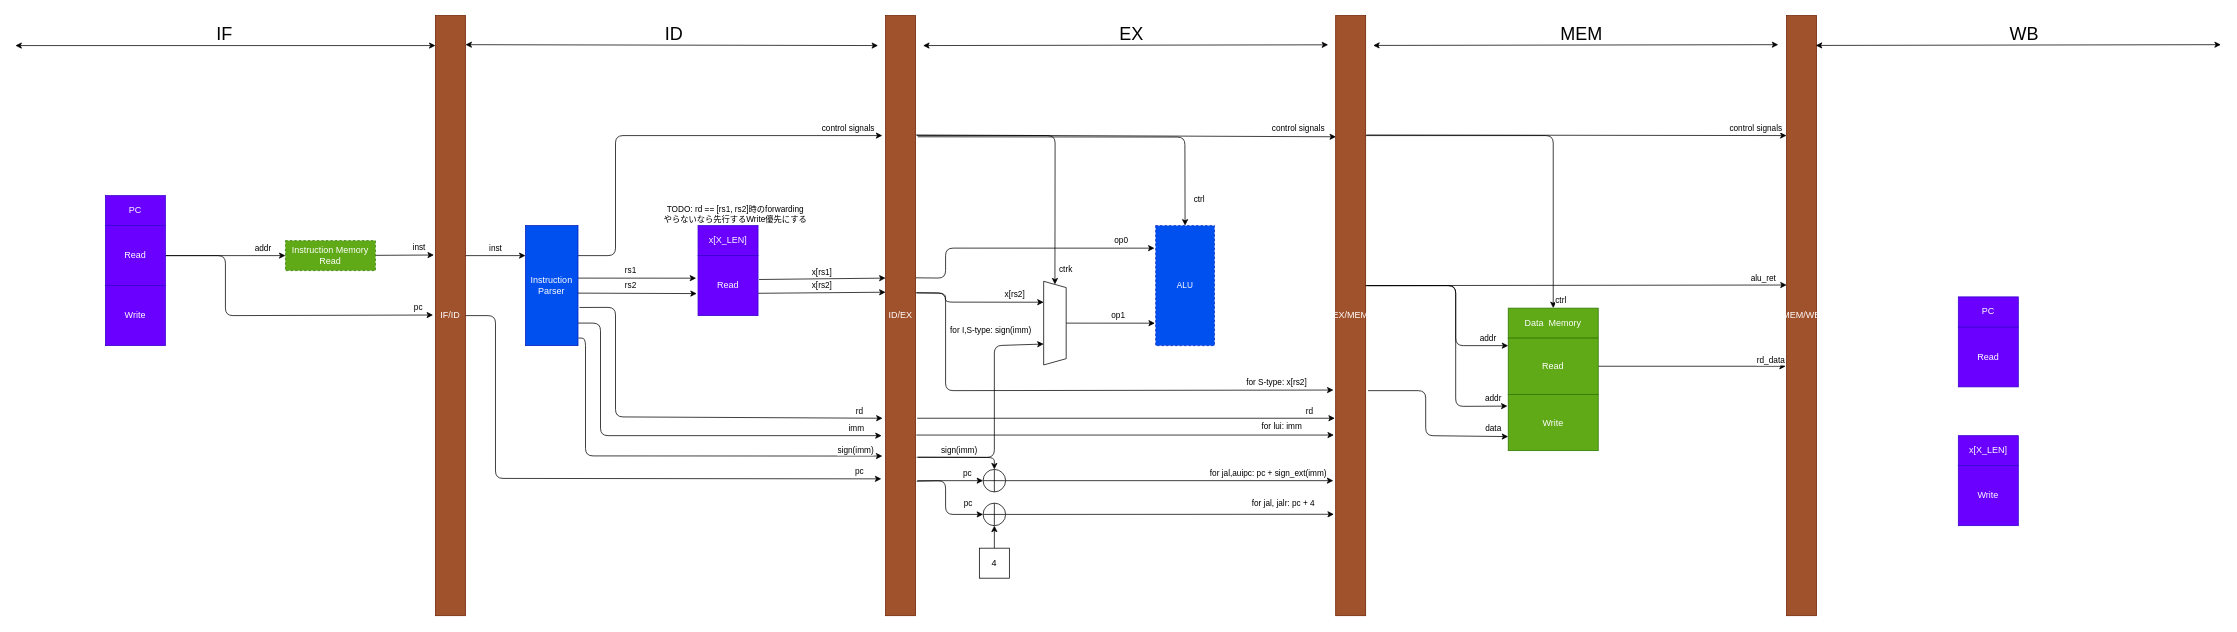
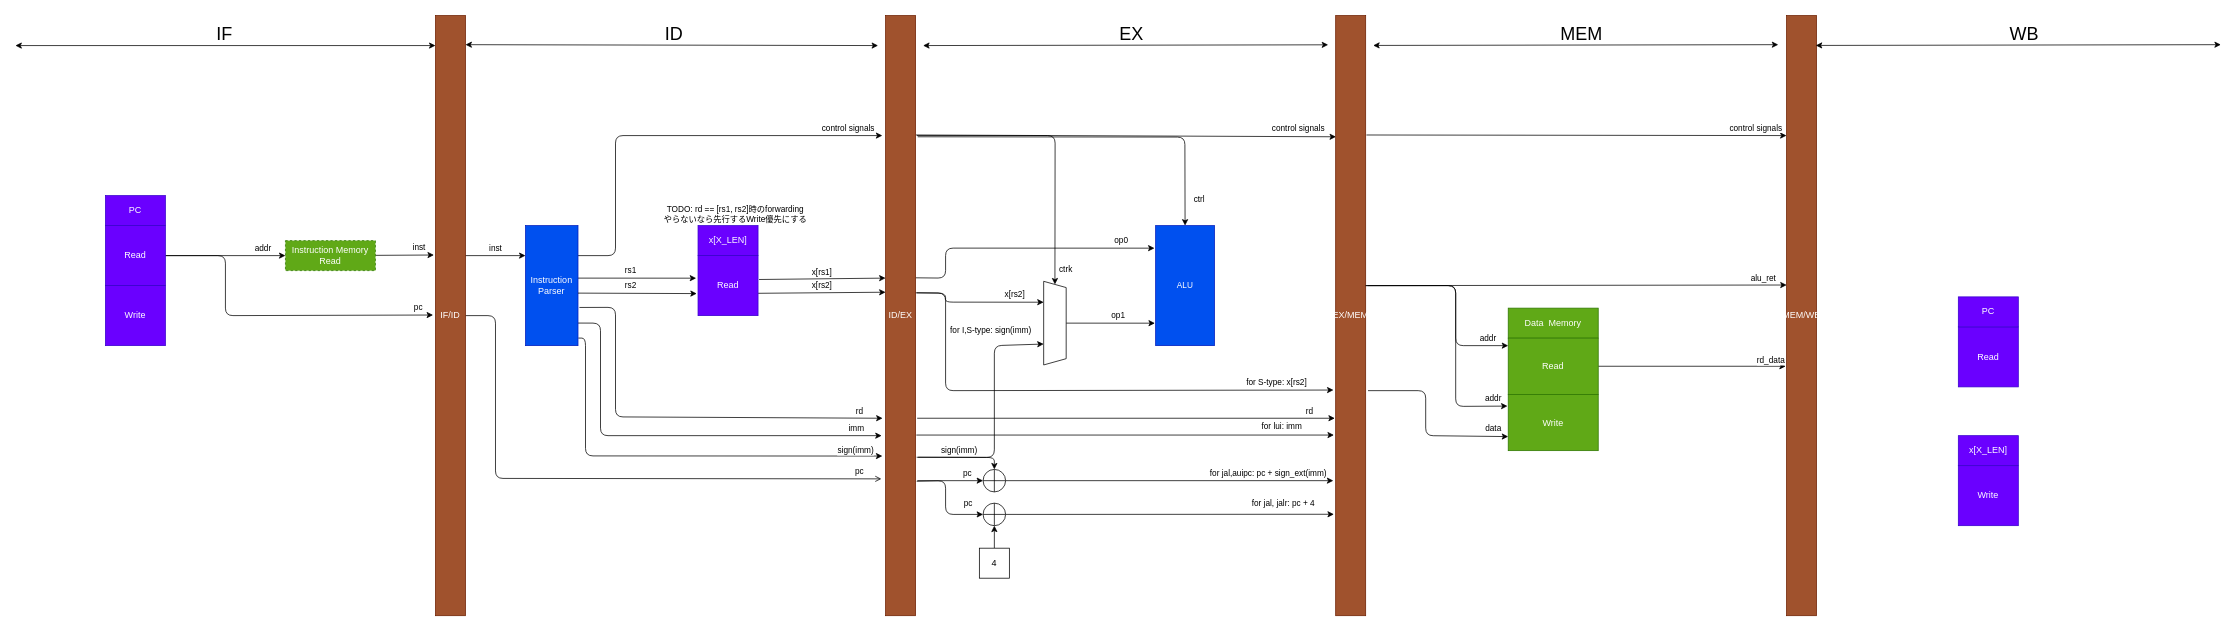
- <mxCell id="52" value="ctrl" style="edgeStyle=none;html=1;entryX=0.5;entryY=0;entryDx=0;entryDy=0;exitX=1.002;exitY=0.2;exitDx=0;exitDy=0;exitPerimeter=0;" edge="1" parent="1" source="54" target="55"><mxGeometry x="0.958" y="10" relative="1" as="geometry"><Array as="points"><mxPoint x="2070" y="180" /></Array><mxPoint as="offset" /></mxGeometry></mxCell>
- <mxCell id="49" value="ALU" style="rounded=0;whiteSpace=wrap;html=1;fontSize=11;fillColor=#0050ef;fontColor=#ffffff;strokeColor=#001DBC;dashed=1;" parent="1" vertex="1"><mxGeometry x="1540" y="300" width="78.5" height="160" as="geometry" /></mxCell>
+ <mxCell id="49" value="ALU" style="rounded=0;whiteSpace=wrap;html=1;fontSize=11;fillColor=#0050ef;fontColor=#ffffff;strokeColor=#001DBC;" parent="1" vertex="1"><mxGeometry x="1540" y="300" width="78.5" height="160" as="geometry" /></mxCell>
- <mxCell id="8" value="pc" style="edgeStyle=none;html=1;entryX=-0.141;entryY=0.772;entryDx=0;entryDy=0;entryPerimeter=0;exitX=1;exitY=0.5;exitDx=0;exitDy=0;" parent="1" source="9" target="33" edge="1"><mxGeometry x="0.924" y="10" relative="1" as="geometry"><Array as="points"><mxPoint x="660" y="420" /><mxPoint x="660" y="637" /></Array><mxPoint as="offset" /></mxGeometry></mxCell>
+ <mxCell id="8" value="pc" style="edgeStyle=none;html=1;entryX=-0.141;entryY=0.772;entryDx=0;entryDy=0;entryPerimeter=0;exitX=1;exitY=0.5;exitDx=0;exitDy=0;endArrow=open;" parent="1" source="9" target="33" edge="1"><mxGeometry x="0.924" y="10" relative="1" as="geometry"><Array as="points"><mxPoint x="660" y="420" /><mxPoint x="660" y="637" /></Array><mxPoint as="offset" /></mxGeometry></mxCell>
